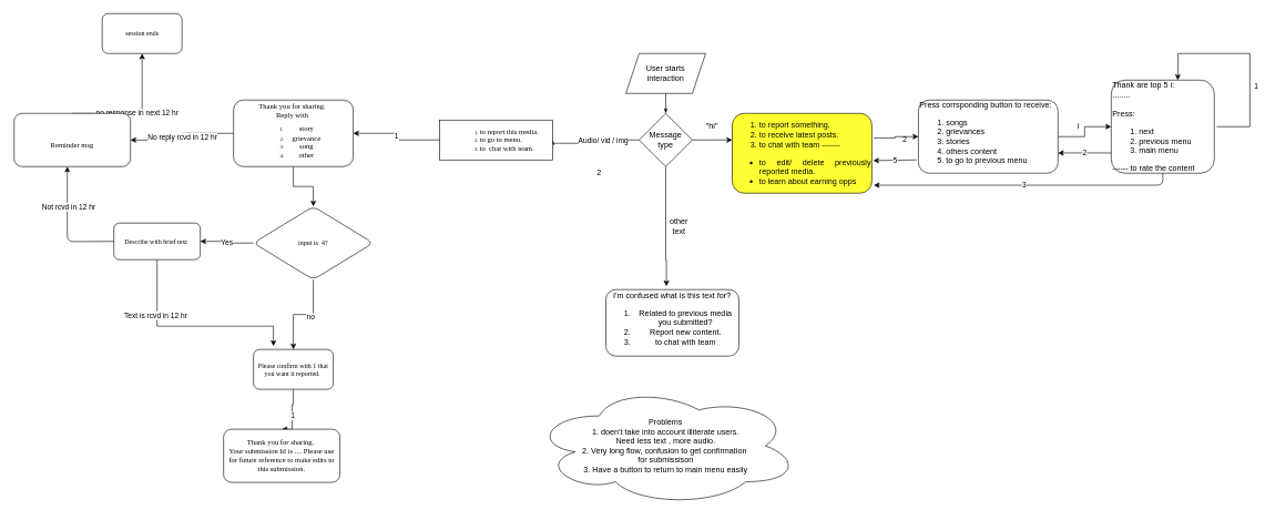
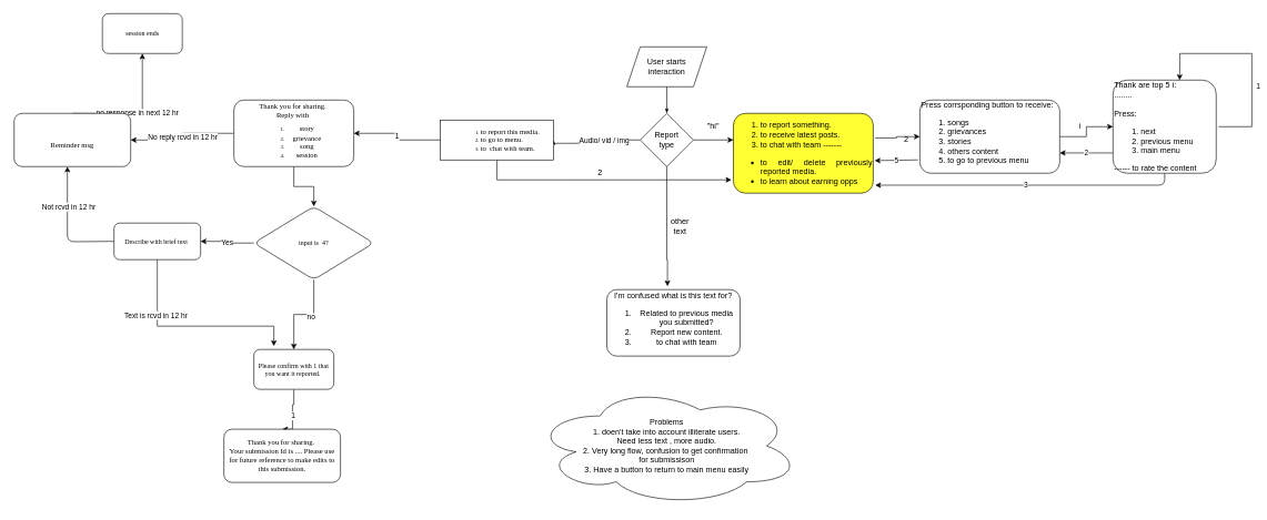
- <mxCell id="2" value="User starts &lt;br&gt;interaction" style="shape=parallelogram;perimeter=parallelogramPerimeter;whiteSpace=wrap;html=1;fixedSize=1;" parent="1" vertex="1"><mxGeometry x="940" y="80" width="120" height="60" as="geometry" /></mxCell>
+ <mxCell id="2" value="User starts &lt;br&gt;interaction" style="shape=parallelogram;perimeter=parallelogramPerimeter;whiteSpace=wrap;html=1;fixedSize=1;" parent="1" vertex="1"><mxGeometry x="940" y="70" width="120" height="60" as="geometry" /></mxCell>
- <mxCell id="31" value="&lt;font&gt;&lt;span style=&quot;font-size: 11px&quot;&gt;Thank you for sharing.&amp;nbsp;&lt;/span&gt;&lt;br&gt;&lt;span style=&quot;font-size: 11px&quot;&gt;Reply with&amp;nbsp;&lt;/span&gt;&lt;br&gt;&lt;ol&gt;&lt;li&gt;&lt;span style=&quot;font-size: 11px&quot;&gt;story&lt;/span&gt;&lt;/li&gt;&lt;li&gt;&lt;span style=&quot;font-size: 11px&quot;&gt;grievance&lt;/span&gt;&lt;/li&gt;&lt;li&gt;&lt;span style=&quot;font-size: 11px&quot;&gt;song&lt;/span&gt;&lt;/li&gt;&lt;li&gt;&lt;span style=&quot;font-size: 11px&quot;&gt;other&lt;/span&gt;&lt;/li&gt;&lt;/ol&gt;&lt;/font&gt;" style="whiteSpace=wrap;html=1;rounded=1;shadow=0;fontFamily=Verdana;fontSize=8;strokeWidth=1;" parent="1" vertex="1"><mxGeometry x="350" width="180" height="100" as="geometry" y="150" /></mxCell>
+ <mxCell id="31" value="&lt;font&gt;&lt;span style=&quot;font-size: 11px&quot;&gt;Thank you for sharing.&amp;nbsp;&lt;/span&gt;&lt;br&gt;&lt;span style=&quot;font-size: 11px&quot;&gt;Reply with&amp;nbsp;&lt;/span&gt;&lt;br&gt;&lt;ol&gt;&lt;li&gt;&lt;span style=&quot;font-size: 11px&quot;&gt;story&lt;/span&gt;&lt;/li&gt;&lt;li&gt;&lt;span style=&quot;font-size: 11px&quot;&gt;grievance&lt;/span&gt;&lt;/li&gt;&lt;li&gt;&lt;span style=&quot;font-size: 11px&quot;&gt;song&lt;/span&gt;&lt;/li&gt;&lt;li&gt;&lt;span style=&quot;font-size: 11px&quot;&gt;session&lt;/span&gt;&lt;/li&gt;&lt;/ol&gt;&lt;/font&gt;" style="whiteSpace=wrap;html=1;rounded=1;shadow=0;fontFamily=Verdana;fontSize=8;strokeWidth=1;" parent="1" vertex="1"><mxGeometry x="350" width="180" height="100" as="geometry" y="150" /></mxCell>
- <mxCell id="7" value="Message &lt;br&gt;type" style="rhombus;whiteSpace=wrap;html=1;" parent="1" vertex="1"><mxGeometry x="960" y="170" width="80" height="80" as="geometry" /></mxCell>
+ <mxCell id="7" value="Report &lt;br&gt;type" style="rhombus;whiteSpace=wrap;html=1;" parent="1" vertex="1"><mxGeometry x="960" y="170" width="80" height="80" as="geometry" /></mxCell>
+ <mxCell id="9" value="" style="edgeStyle=orthogonalEdgeStyle;rounded=0;orthogonalLoop=1;jettySize=auto;html=1;entryX=-0.014;entryY=0.833;entryDx=0;entryDy=0;entryPerimeter=0;" parent="1" source="11" target="14" edge="1"><mxGeometry relative="1" as="geometry"><mxPoint x="1090" y="270" as="targetPoint" /><Array as="points"><mxPoint x="745" y="270" /></Array></mxGeometry></mxCell>
